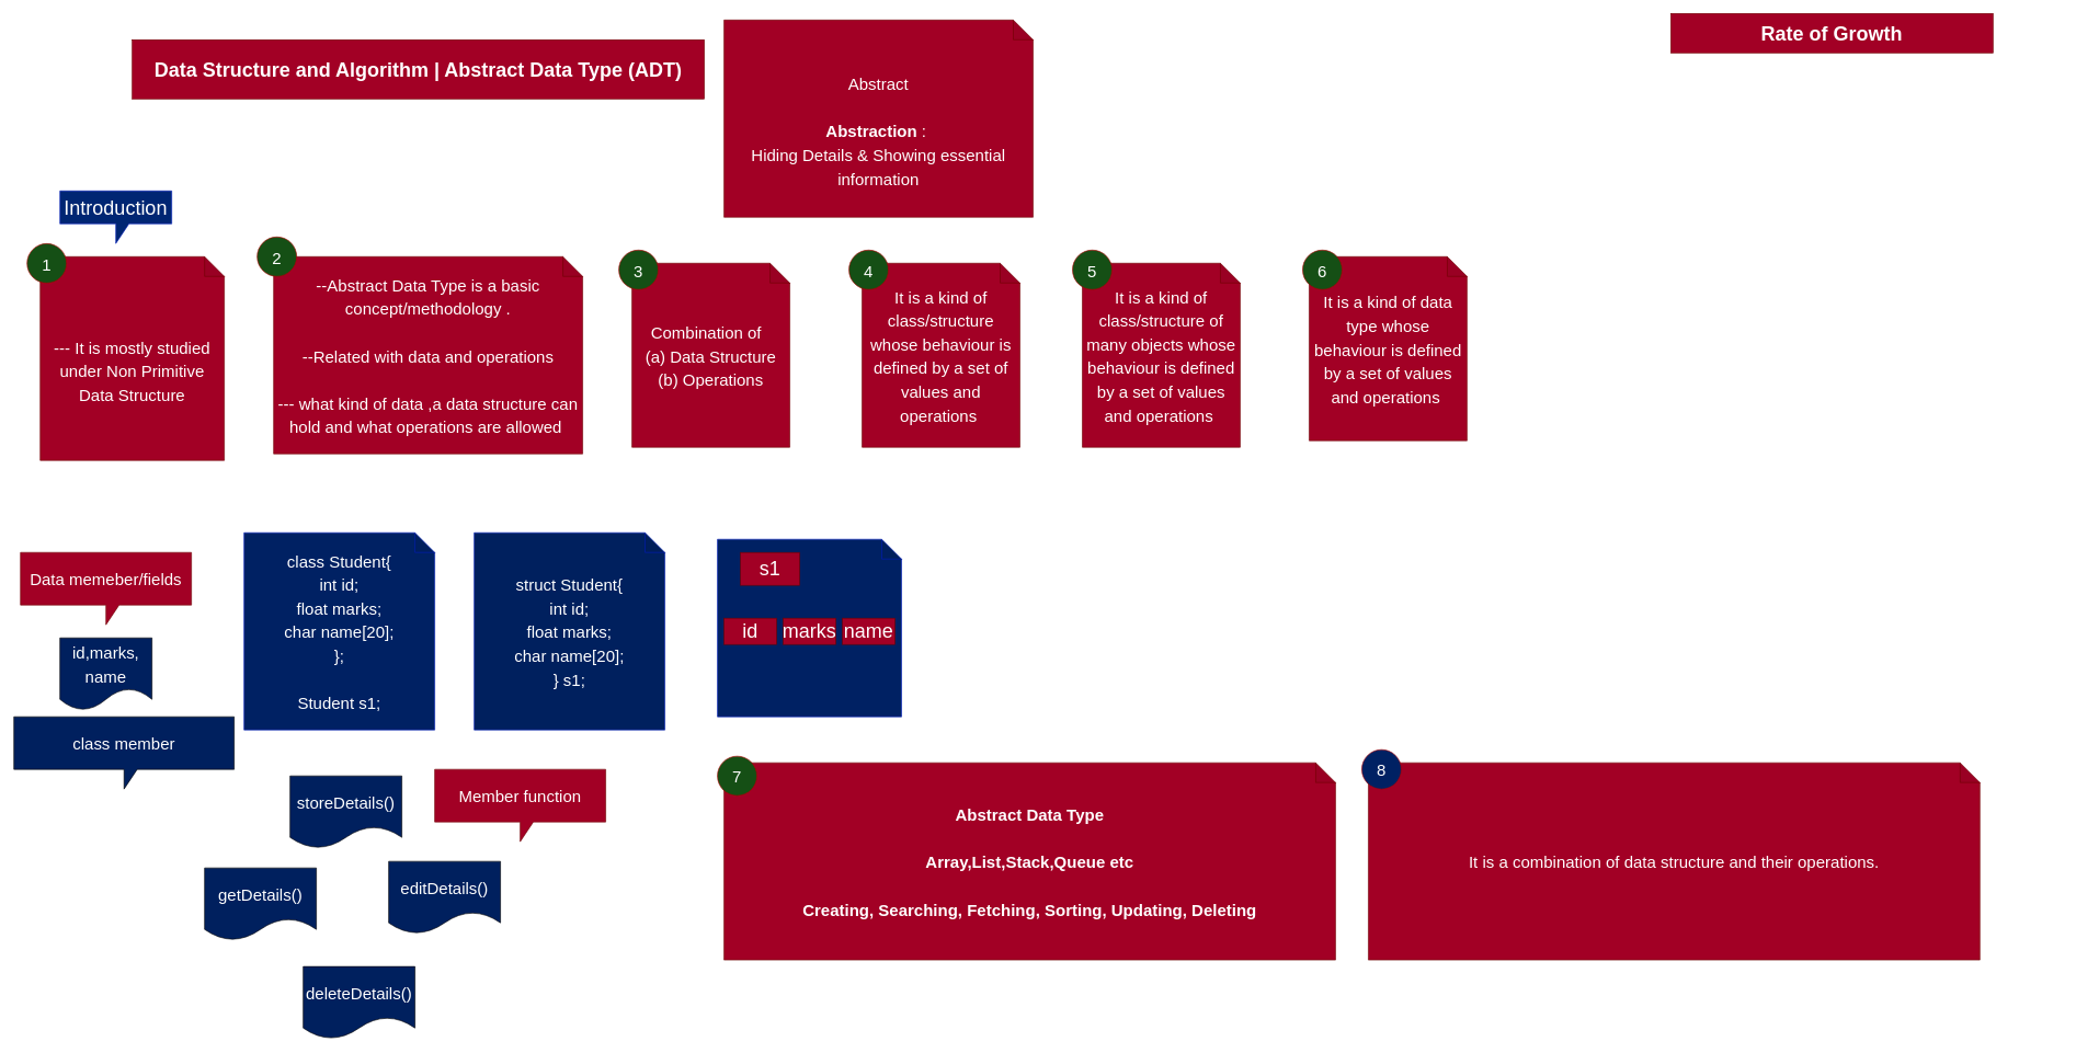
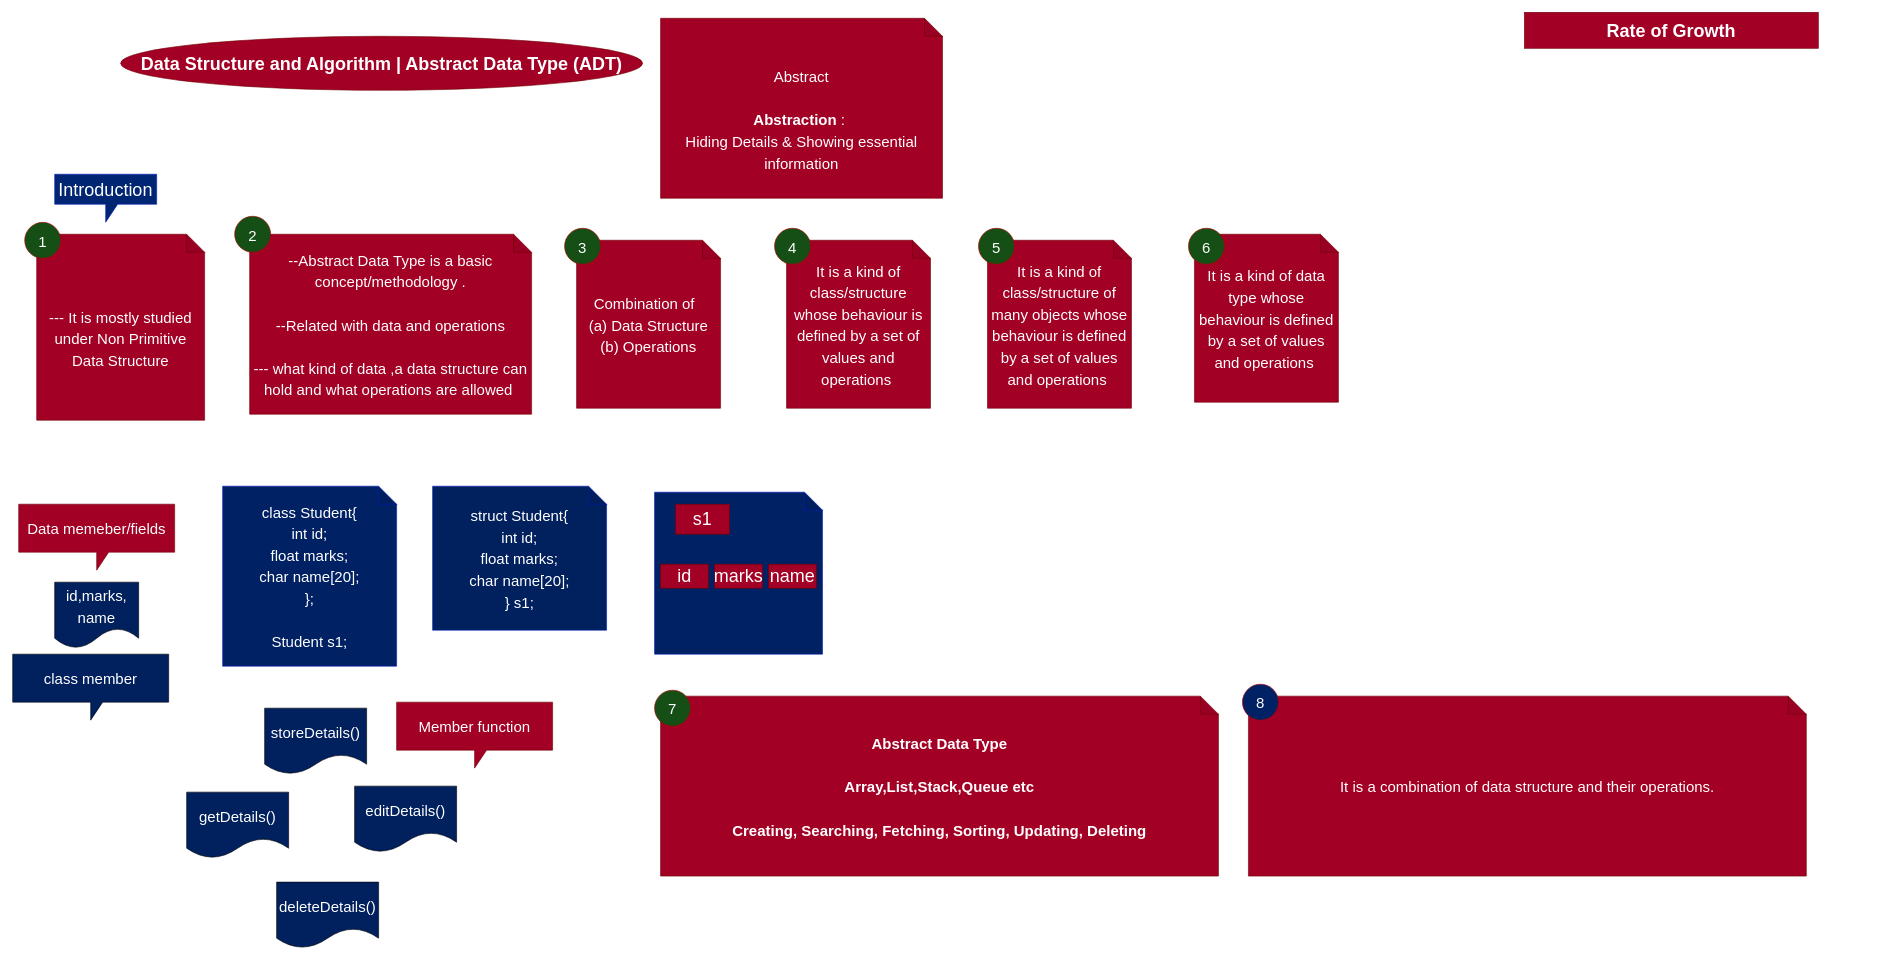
- <mxCell id="2" value="&lt;b&gt;Data Structure and Algorithm | Abstract Data Type (ADT)&lt;/b&gt;" style="rounded=0;whiteSpace=wrap;html=1;fillColor=#a20025;strokeColor=#6F0000;fontColor=#ffffff;fontSize=30;" vertex="1" parent="1"><mxGeometry x="200" y="60" width="870" height="90" as="geometry" /></mxCell>
+ <mxCell id="2" value="&lt;b&gt;Data Structure and Algorithm | Abstract Data Type (ADT)&lt;/b&gt;" style="ellipse;whiteSpace=wrap;html=1;fillColor=#a20025;strokeColor=#6F0000;fontColor=#ffffff;fontSize=30;" vertex="1" parent="1"><mxGeometry x="200" y="60" width="870" height="90" as="geometry" /></mxCell>
- <mxCell id="13" value="&lt;span style=&quot;font-size: 25px&quot;&gt;struct Student{&lt;br&gt;int id;&lt;br&gt;float marks;&lt;br&gt;char name[20];&lt;br&gt;} s1;&lt;/span&gt;" style="shape=note;whiteSpace=wrap;html=1;backgroundOutline=1;darkOpacity=0.05;fontSize=30;fillColor=#00205E;strokeColor=#001DBC;fontColor=#ffffff;" vertex="1" parent="1"><mxGeometry x="720" y="810" width="290" height="300" as="geometry" /></mxCell>
+ <mxCell id="13" value="&lt;span style=&quot;font-size: 25px&quot;&gt;struct Student{&lt;br&gt;int id;&lt;br&gt;float marks;&lt;br&gt;char name[20];&lt;br&gt;} s1;&lt;/span&gt;" style="shape=note;whiteSpace=wrap;html=1;backgroundOutline=1;darkOpacity=0.05;fontSize=30;fillColor=#00205E;strokeColor=#001DBC;fontColor=#ffffff;" vertex="1" parent="1"><mxGeometry x="720" y="810" width="290" height="240" as="geometry" /></mxCell>
- <mxCell id="16" value="&lt;font color=&quot;#ffffff&quot;&gt;&lt;span style=&quot;font-size: 25px&quot;&gt;class member&lt;/span&gt;&lt;/font&gt;" style="shape=callout;whiteSpace=wrap;html=1;perimeter=calloutPerimeter;fontSize=30;fillColor=#00205E;" vertex="1" parent="1"><mxGeometry x="20" y="1090" width="335" height="110" as="geometry" /></mxCell>
+ <mxCell id="16" value="&lt;font color=&quot;#ffffff&quot;&gt;&lt;span style=&quot;font-size: 25px&quot;&gt;class member&lt;/span&gt;&lt;/font&gt;" style="shape=callout;whiteSpace=wrap;html=1;perimeter=calloutPerimeter;fontSize=30;fillColor=#00205E;" vertex="1" parent="1"><mxGeometry x="20" y="1090" width="260" height="110" as="geometry" /></mxCell>
